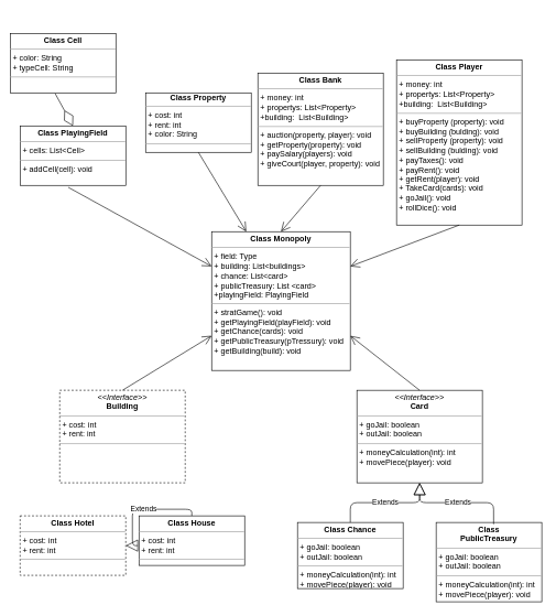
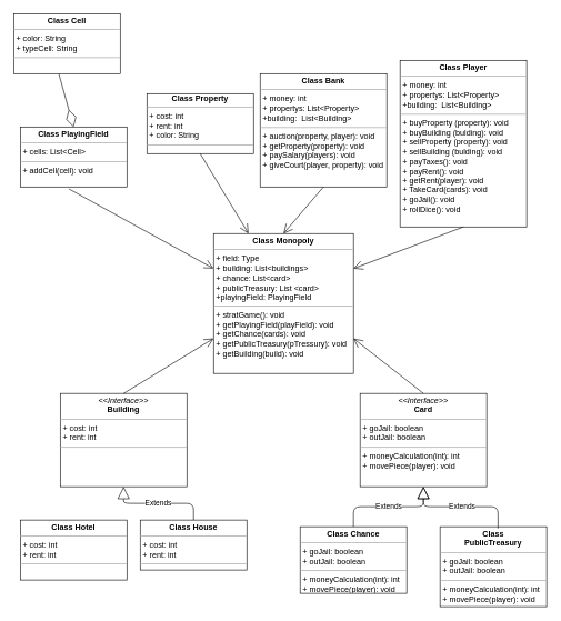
- <mxCell id="16" value="&lt;p style=&quot;margin: 0px ; margin-top: 4px ; text-align: center&quot;&gt;&lt;b&gt;Class Cell&lt;/b&gt;&lt;/p&gt;&lt;hr size=&quot;1&quot;&gt;&lt;p style=&quot;margin: 0px ; margin-left: 4px&quot;&gt;+ color: String&lt;/p&gt;&lt;p style=&quot;margin: 0px ; margin-left: 4px&quot;&gt;+ typeCell: String&lt;/p&gt;&lt;hr size=&quot;1&quot;&gt;&lt;p style=&quot;margin: 0px ; margin-left: 4px&quot;&gt;&lt;br&gt;&lt;/p&gt;" style="verticalAlign=top;align=left;overflow=fill;fontSize=12;fontFamily=Helvetica;html=1;" parent="1" vertex="1"><mxGeometry x="15" y="50" width="160" height="90" as="geometry" /></mxCell>
+ <mxCell id="16" value="&lt;p style=&quot;margin: 0px ; margin-top: 4px ; text-align: center&quot;&gt;&lt;b&gt;Class Cell&lt;/b&gt;&lt;/p&gt;&lt;hr size=&quot;1&quot;&gt;&lt;p style=&quot;margin: 0px ; margin-left: 4px&quot;&gt;+ color: String&lt;/p&gt;&lt;p style=&quot;margin: 0px ; margin-left: 4px&quot;&gt;+ typeCell: String&lt;/p&gt;&lt;hr size=&quot;1&quot;&gt;&lt;p style=&quot;margin: 0px ; margin-left: 4px&quot;&gt;&lt;br&gt;&lt;/p&gt;" style="verticalAlign=top;align=left;overflow=fill;fontSize=12;fontFamily=Helvetica;html=1;" parent="1" vertex="1"><mxGeometry y="20" width="160" height="90" as="geometry" x="20" /></mxCell>
- <mxCell id="7" value="&lt;p style=&quot;margin: 0px ; margin-top: 4px ; text-align: center&quot;&gt;&lt;i&gt;&amp;lt;&amp;lt;Interface&amp;gt;&amp;gt;&lt;/i&gt;&lt;br&gt;&lt;b&gt;Building&lt;/b&gt;&lt;br&gt;&lt;/p&gt;&lt;hr size=&quot;1&quot;&gt;&lt;p style=&quot;margin: 0px ; margin-left: 4px&quot;&gt;+&lt;span&gt;&amp;nbsp;cost: int&lt;/span&gt;&lt;/p&gt;&lt;p style=&quot;margin: 0px 0px 0px 4px&quot;&gt;&lt;font style=&quot;vertical-align: inherit&quot;&gt;+ rent: int&lt;/font&gt;&lt;/p&gt;&lt;hr size=&quot;1&quot;&gt;&lt;p style=&quot;margin: 0px ; margin-left: 4px&quot;&gt;&lt;br&gt;&lt;/p&gt;" style="verticalAlign=top;align=left;overflow=fill;fontSize=12;fontFamily=Helvetica;html=1;dashed=1;" parent="1" vertex="1"><mxGeometry x="90" y="590" width="190" height="140" as="geometry" /></mxCell>
+ <mxCell id="7" value="&lt;p style=&quot;margin: 0px ; margin-top: 4px ; text-align: center&quot;&gt;&lt;i&gt;&amp;lt;&amp;lt;Interface&amp;gt;&amp;gt;&lt;/i&gt;&lt;br&gt;&lt;b&gt;Building&lt;/b&gt;&lt;br&gt;&lt;/p&gt;&lt;hr size=&quot;1&quot;&gt;&lt;p style=&quot;margin: 0px ; margin-left: 4px&quot;&gt;+&lt;span&gt;&amp;nbsp;cost: int&lt;/span&gt;&lt;/p&gt;&lt;p style=&quot;margin: 0px 0px 0px 4px&quot;&gt;&lt;font style=&quot;vertical-align: inherit&quot;&gt;+ rent: int&lt;/font&gt;&lt;/p&gt;&lt;hr size=&quot;1&quot;&gt;&lt;p style=&quot;margin: 0px ; margin-left: 4px&quot;&gt;&lt;br&gt;&lt;/p&gt;" style="verticalAlign=top;align=left;overflow=fill;fontSize=12;fontFamily=Helvetica;html=1;" parent="1" vertex="1"><mxGeometry x="90" y="590" width="190" height="140" as="geometry" /></mxCell>
- <mxCell id="13" value="Extends" style="endArrow=block;endSize=16;endFill=0;html=1;exitX=0.5;exitY=0;exitDx=0;exitDy=0;edgeStyle=orthogonalEdgeStyle;" parent="1" source="8" target="9" edge="1"><mxGeometry width="160" relative="1" as="geometry"><mxPoint x="350" y="700" as="sourcePoint" /><mxPoint x="510" y="700" as="targetPoint" /></mxGeometry></mxCell>
+ <mxCell id="13" value="Extends" style="endArrow=block;endSize=16;endFill=0;html=1;exitX=0.5;exitY=0;exitDx=0;exitDy=0;entryX=0.5;entryY=1;entryDx=0;entryDy=0;edgeStyle=orthogonalEdgeStyle;" parent="1" source="8" target="7" edge="1"><mxGeometry width="160" relative="1" as="geometry"><mxPoint x="350" y="700" as="sourcePoint" /><mxPoint x="510" y="700" as="targetPoint" /></mxGeometry></mxCell>
- <mxCell id="9" value="&lt;p style=&quot;margin: 0px ; margin-top: 4px ; text-align: center&quot;&gt;&lt;b&gt;Class Hotel&lt;/b&gt;&lt;/p&gt;&lt;hr size=&quot;1&quot;&gt;&lt;p style=&quot;margin: 0px 0px 0px 4px&quot;&gt;+&amp;nbsp;cost: int&lt;/p&gt;&lt;p style=&quot;margin: 0px 0px 0px 4px&quot;&gt;&lt;font style=&quot;vertical-align: inherit&quot;&gt;+ rent: int&lt;/font&gt;&lt;/p&gt;&lt;hr size=&quot;1&quot;&gt;&lt;p style=&quot;margin: 0px ; margin-left: 4px&quot;&gt;&lt;br&gt;&lt;/p&gt;" style="verticalAlign=top;align=left;overflow=fill;fontSize=12;fontFamily=Helvetica;html=1;dashed=1;" parent="1" vertex="1"><mxGeometry x="30" y="780" width="160" height="90" as="geometry" /></mxCell>
+ <mxCell id="9" value="&lt;p style=&quot;margin: 0px ; margin-top: 4px ; text-align: center&quot;&gt;&lt;b&gt;Class Hotel&lt;/b&gt;&lt;/p&gt;&lt;hr size=&quot;1&quot;&gt;&lt;p style=&quot;margin: 0px 0px 0px 4px&quot;&gt;+&amp;nbsp;cost: int&lt;/p&gt;&lt;p style=&quot;margin: 0px 0px 0px 4px&quot;&gt;&lt;font style=&quot;vertical-align: inherit&quot;&gt;+ rent: int&lt;/font&gt;&lt;/p&gt;&lt;hr size=&quot;1&quot;&gt;&lt;p style=&quot;margin: 0px ; margin-left: 4px&quot;&gt;&lt;br&gt;&lt;/p&gt;" style="verticalAlign=top;align=left;overflow=fill;fontSize=12;fontFamily=Helvetica;html=1;" parent="1" vertex="1"><mxGeometry x="30" y="780" width="160" height="90" as="geometry" /></mxCell>
